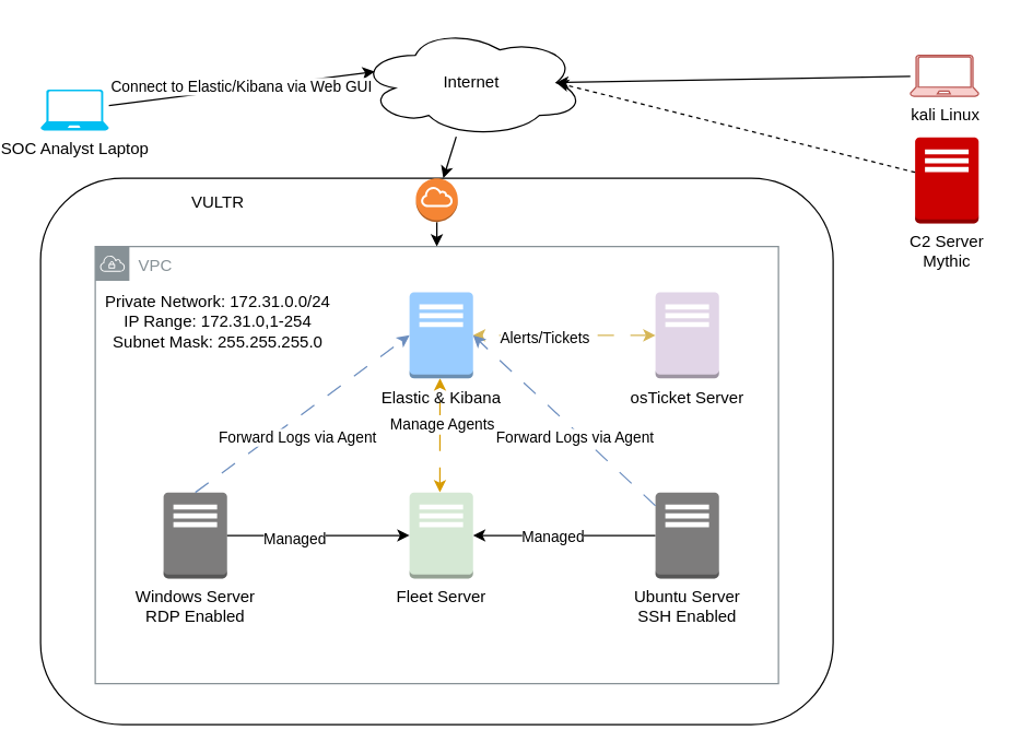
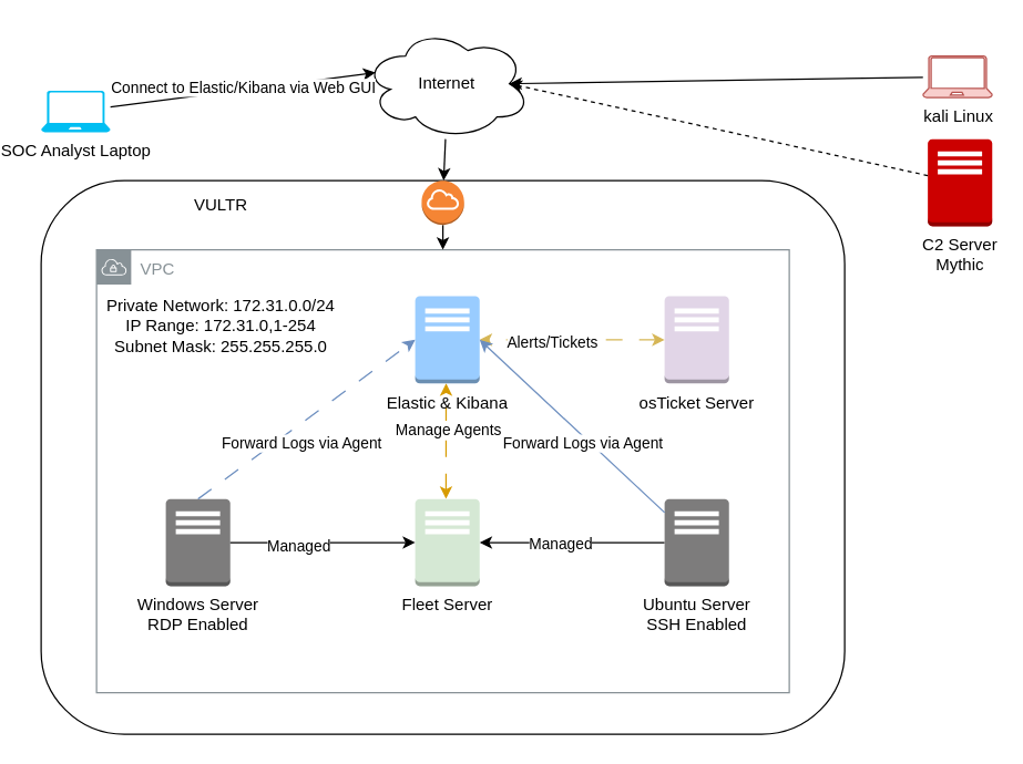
- <mxCell id="27" value="Internet" style="ellipse;shape=cloud;whiteSpace=wrap;html=1;" vertex="1" parent="1"><mxGeometry x="253" y="20" width="165" height="80" as="geometry" /></mxCell>
+ <mxCell id="27" value="Internet" style="ellipse;shape=cloud;whiteSpace=wrap;html=1;" vertex="1" parent="1"><mxGeometry x="253" y="20" width="120" height="80" as="geometry" /></mxCell>
- <mxCell id="21" style="rounded=0;orthogonalLoop=1;jettySize=auto;html=1;entryX=1;entryY=0.5;entryDx=0;entryDy=0;entryPerimeter=0;fillColor=#dae8fc;strokeColor=#6c8ebf;dashed=1;dashPattern=12 12;" edge="1" parent="1" source="6" target="13"><mxGeometry relative="1" as="geometry" /></mxCell>
+ <mxCell id="21" style="rounded=0;orthogonalLoop=1;jettySize=auto;html=1;entryX=1;entryY=0.5;entryDx=0;entryDy=0;entryPerimeter=0;fillColor=#dae8fc;strokeColor=#6c8ebf;dashed=0;dashPattern=12 12;" edge="1" parent="1" source="6" target="13"><mxGeometry relative="1" as="geometry" /></mxCell>
